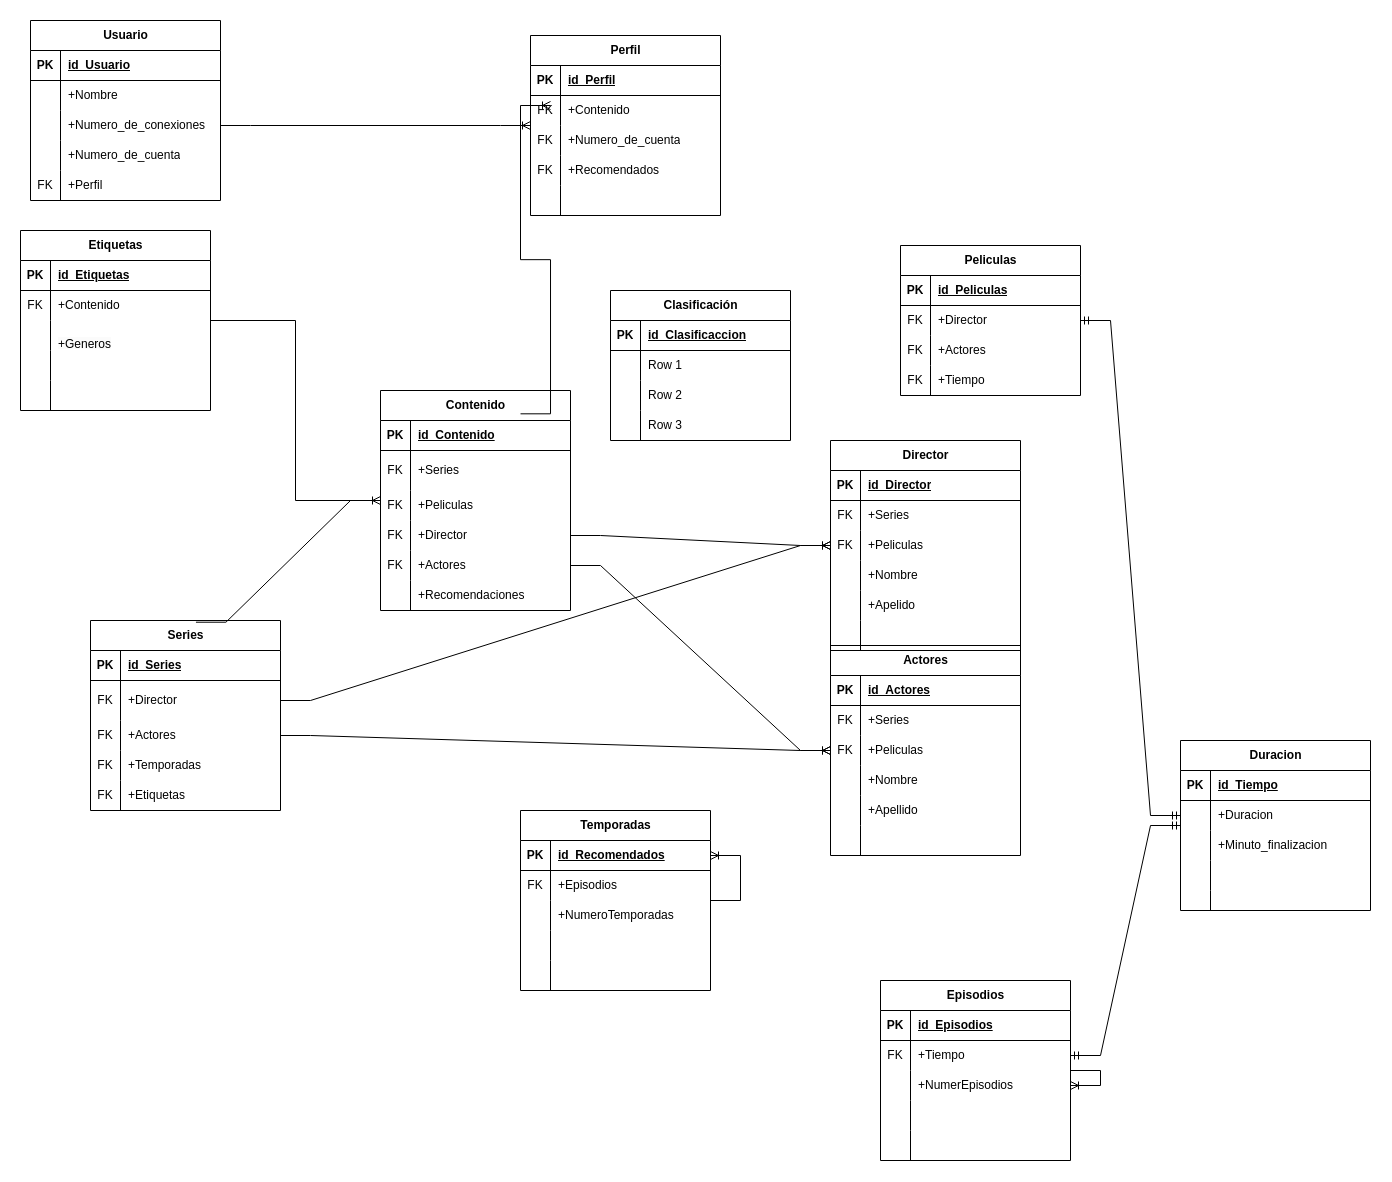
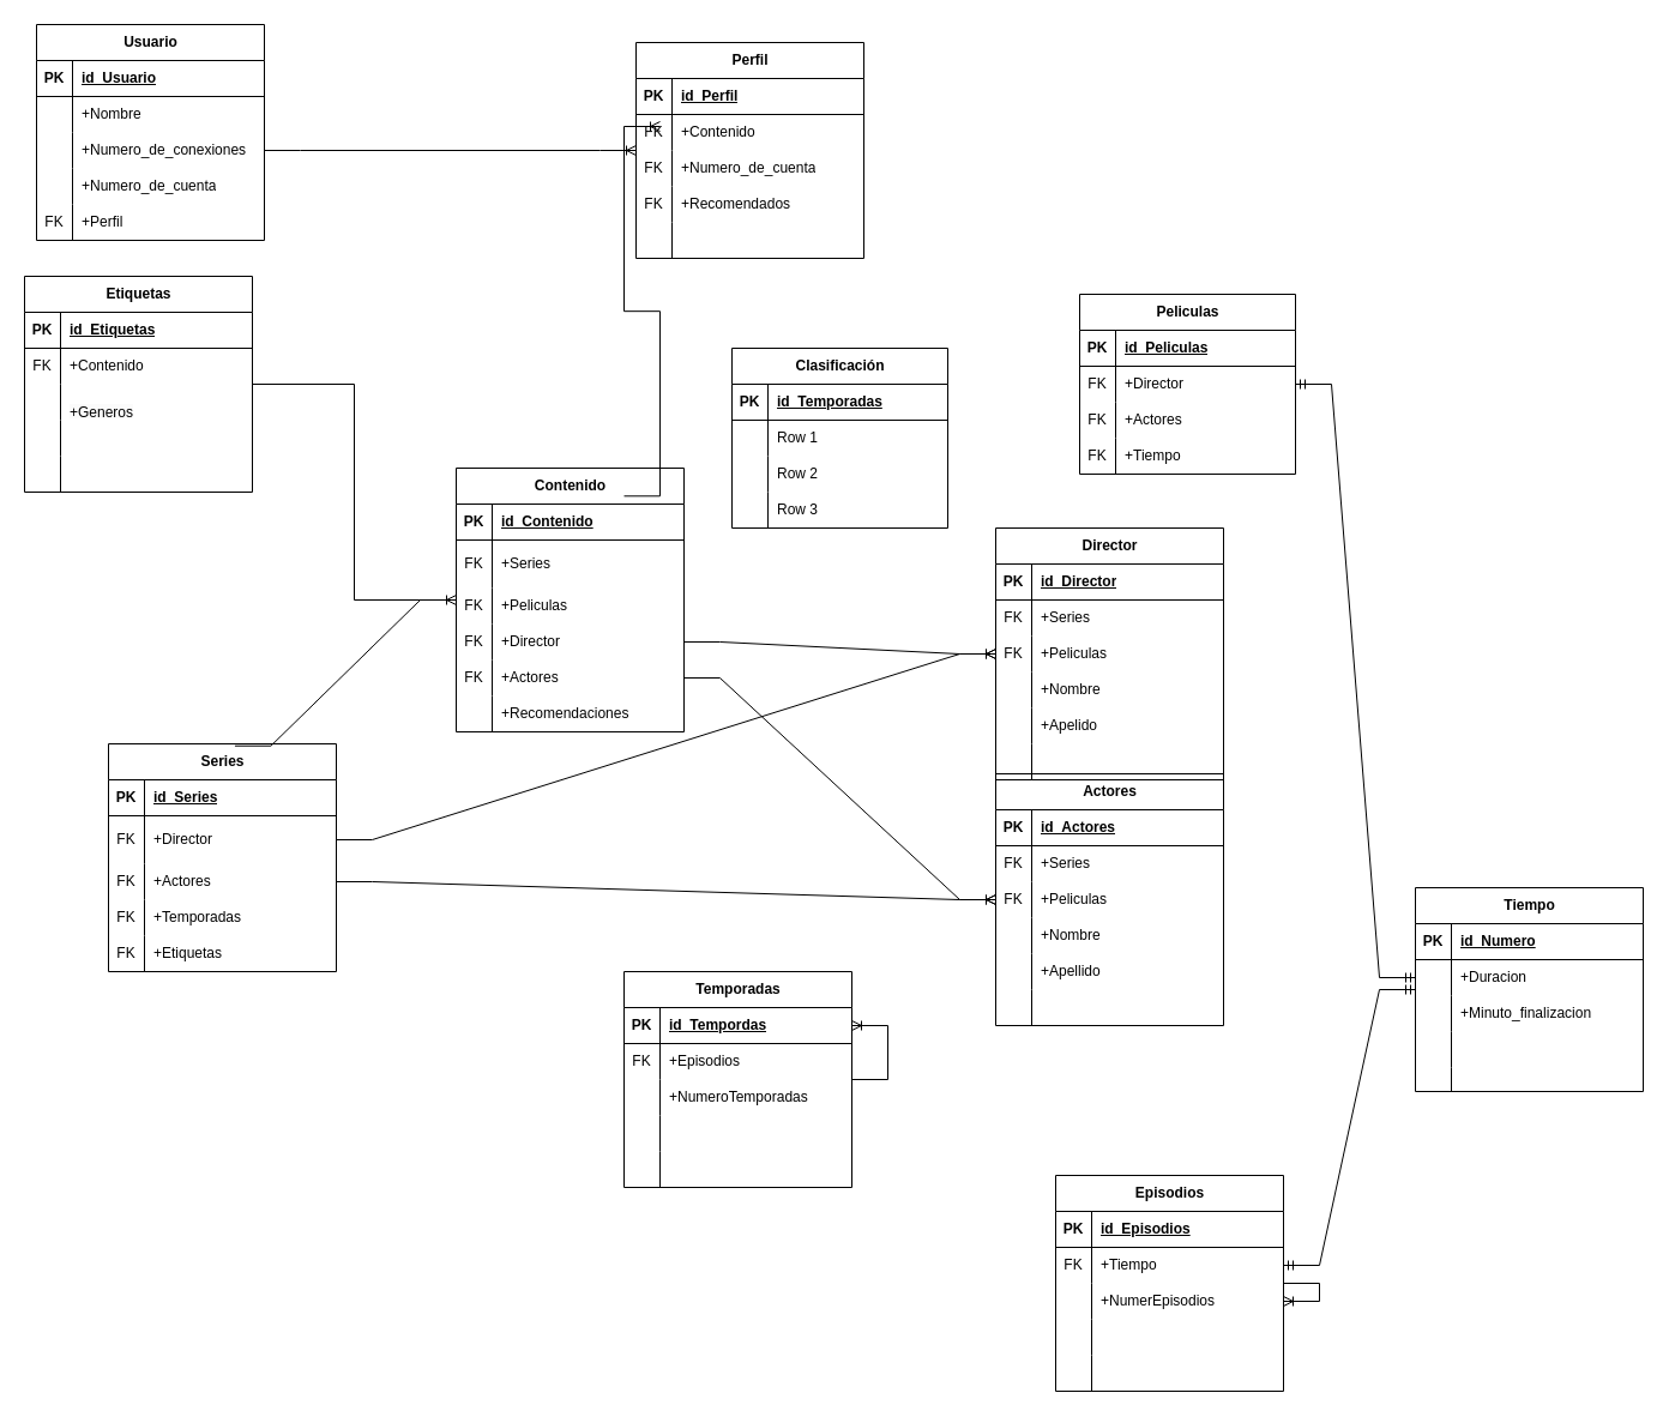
- <mxCell id="199" value="id_Clasificaccion" style="shape=partialRectangle;connectable=0;fillColor=none;top=0;left=0;bottom=0;right=0;align=left;spacingLeft=6;fontStyle=5;overflow=hidden;whiteSpace=wrap;html=1;" vertex="1" parent="197"><mxGeometry x="30" width="150" height="30" as="geometry"><mxRectangle width="150" height="30" as="alternateBounds" /></mxGeometry></mxCell>
+ <mxCell id="199" value="id_Temporadas" style="shape=partialRectangle;connectable=0;fillColor=none;top=0;left=0;bottom=0;right=0;align=left;spacingLeft=6;fontStyle=5;overflow=hidden;whiteSpace=wrap;html=1;" vertex="1" parent="197"><mxGeometry x="30" width="150" height="30" as="geometry"><mxRectangle width="150" height="30" as="alternateBounds" /></mxGeometry></mxCell>
- <mxCell id="149" value="Duracion" style="shape=table;startSize=30;container=1;collapsible=1;childLayout=tableLayout;fixedRows=1;rowLines=0;fontStyle=1;align=center;resizeLast=1;html=1;" vertex="1" parent="1"><mxGeometry x="1180" y="740" width="190" height="170" as="geometry" /></mxCell>
+ <mxCell id="149" value="Tiempo" style="shape=table;startSize=30;container=1;collapsible=1;childLayout=tableLayout;fixedRows=1;rowLines=0;fontStyle=1;align=center;resizeLast=1;html=1;" vertex="1" parent="1"><mxGeometry x="1180" y="740" width="190" height="170" as="geometry" /></mxCell>
- <mxCell id="152" value="id_Tiempo" style="shape=partialRectangle;connectable=0;fillColor=none;top=0;left=0;bottom=0;right=0;align=left;spacingLeft=6;fontStyle=5;overflow=hidden;whiteSpace=wrap;html=1;" vertex="1" parent="150"><mxGeometry x="30" width="160" height="30" as="geometry"><mxRectangle width="160" height="30" as="alternateBounds" /></mxGeometry></mxCell>
+ <mxCell id="152" value="id_Numero" style="shape=partialRectangle;connectable=0;fillColor=none;top=0;left=0;bottom=0;right=0;align=left;spacingLeft=6;fontStyle=5;overflow=hidden;whiteSpace=wrap;html=1;" vertex="1" parent="150"><mxGeometry x="30" width="160" height="30" as="geometry"><mxRectangle width="160" height="30" as="alternateBounds" /></mxGeometry></mxCell>
- <mxCell id="73" value="id_Recomendados" style="shape=partialRectangle;connectable=0;fillColor=none;top=0;left=0;bottom=0;right=0;align=left;spacingLeft=6;fontStyle=5;overflow=hidden;whiteSpace=wrap;html=1;" vertex="1" parent="71"><mxGeometry x="30" width="160" height="30" as="geometry"><mxRectangle width="160" height="30" as="alternateBounds" /></mxGeometry></mxCell>
+ <mxCell id="73" value="id_Tempordas" style="shape=partialRectangle;connectable=0;fillColor=none;top=0;left=0;bottom=0;right=0;align=left;spacingLeft=6;fontStyle=5;overflow=hidden;whiteSpace=wrap;html=1;" vertex="1" parent="71"><mxGeometry x="30" width="160" height="30" as="geometry"><mxRectangle width="160" height="30" as="alternateBounds" /></mxGeometry></mxCell>
